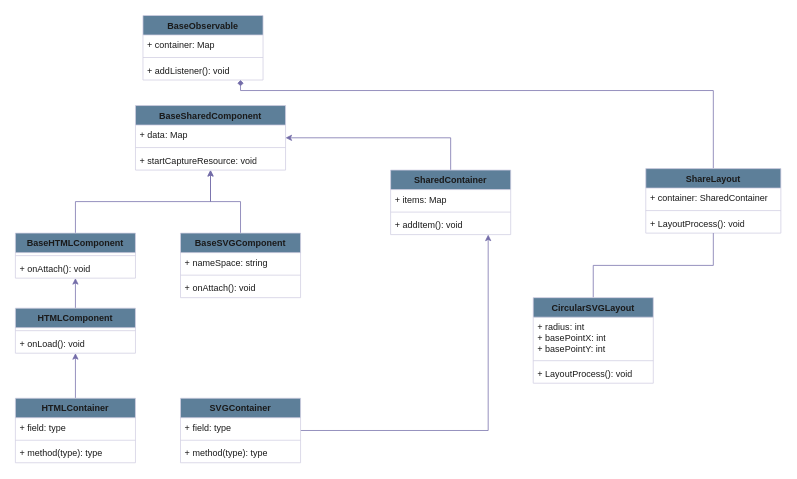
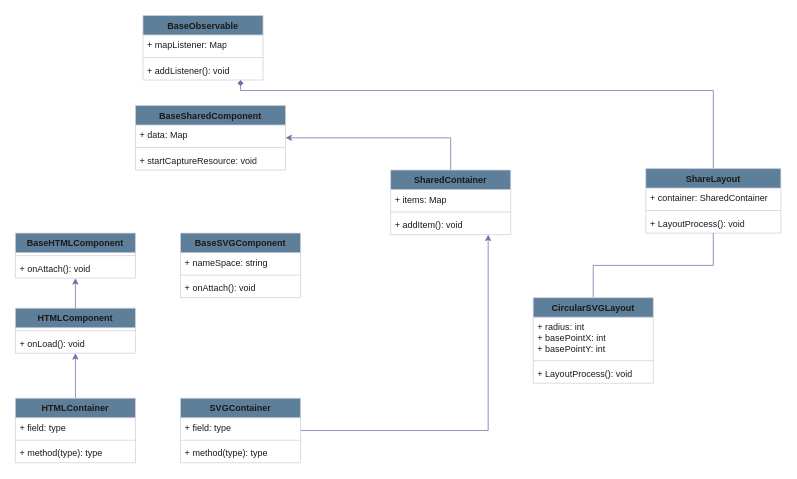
- <mxCell id="7" value="+ container: Map" style="text;strokeColor=none;fillColor=none;align=left;verticalAlign=top;spacingLeft=4;spacingRight=4;overflow=hidden;rotatable=0;points=[[0,0.5],[1,0.5]];portConstraint=eastwest;whiteSpace=wrap;html=1;labelBackgroundColor=none;fontColor=#1A1A1A;" vertex="1" parent="6"><mxGeometry y="26" width="160" height="26" as="geometry" /></mxCell>
+ <mxCell id="7" value="+ mapListener: Map" style="text;strokeColor=none;fillColor=none;align=left;verticalAlign=top;spacingLeft=4;spacingRight=4;overflow=hidden;rotatable=0;points=[[0,0.5],[1,0.5]];portConstraint=eastwest;whiteSpace=wrap;html=1;labelBackgroundColor=none;fontColor=#1A1A1A;" vertex="1" parent="6"><mxGeometry y="26" width="160" height="26" as="geometry" /></mxCell>
- <mxCell id="10" style="edgeStyle=orthogonalEdgeStyle;rounded=0;orthogonalLoop=1;jettySize=auto;html=1;labelBackgroundColor=none;strokeColor=#736CA8;fontColor=default;" edge="1" parent="1" source="11" target="2"><mxGeometry relative="1" as="geometry" /></mxCell>
- <mxCell id="23" style="edgeStyle=orthogonalEdgeStyle;rounded=0;orthogonalLoop=1;jettySize=auto;html=1;labelBackgroundColor=none;strokeColor=#736CA8;fontColor=default;" edge="1" parent="1" source="24" target="2"><mxGeometry relative="1" as="geometry" /></mxCell>
